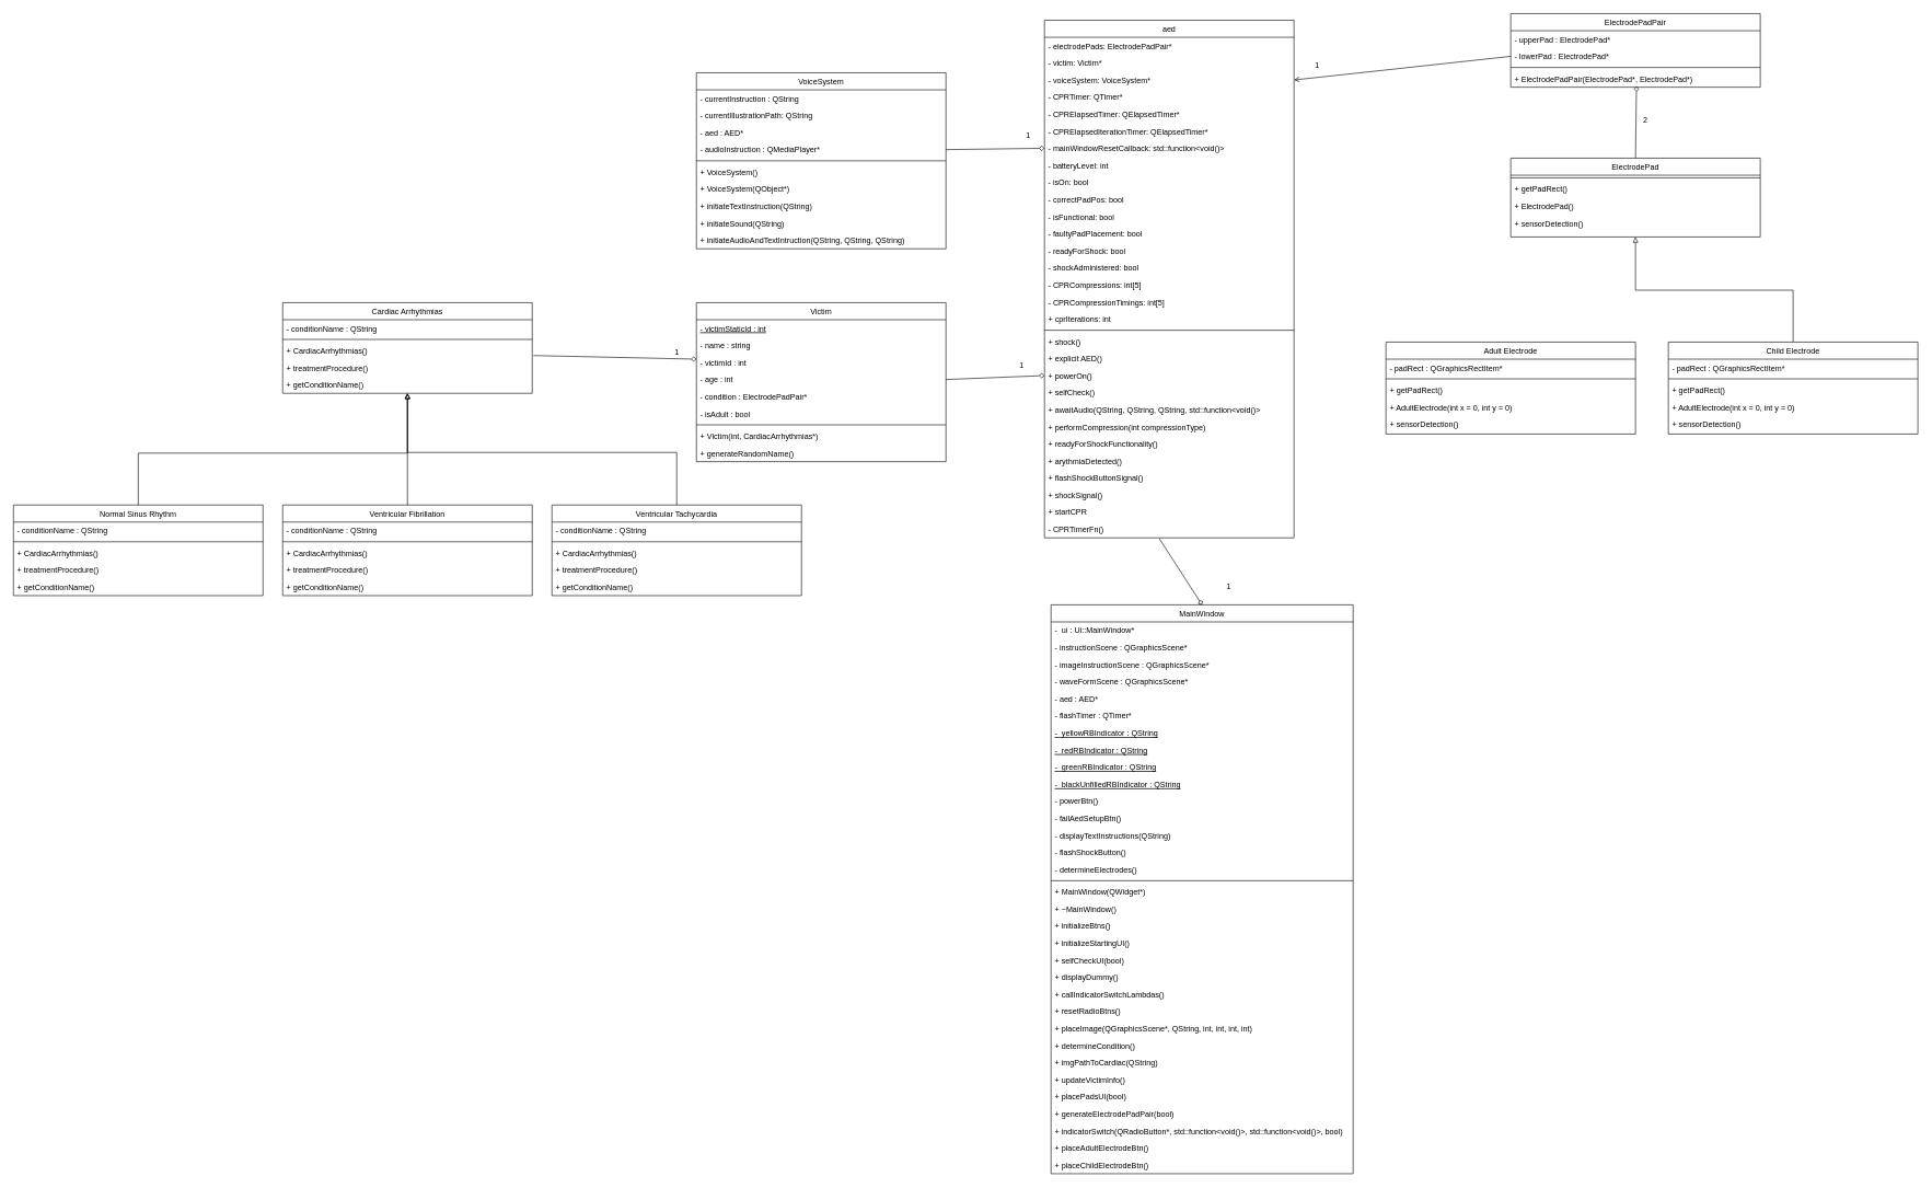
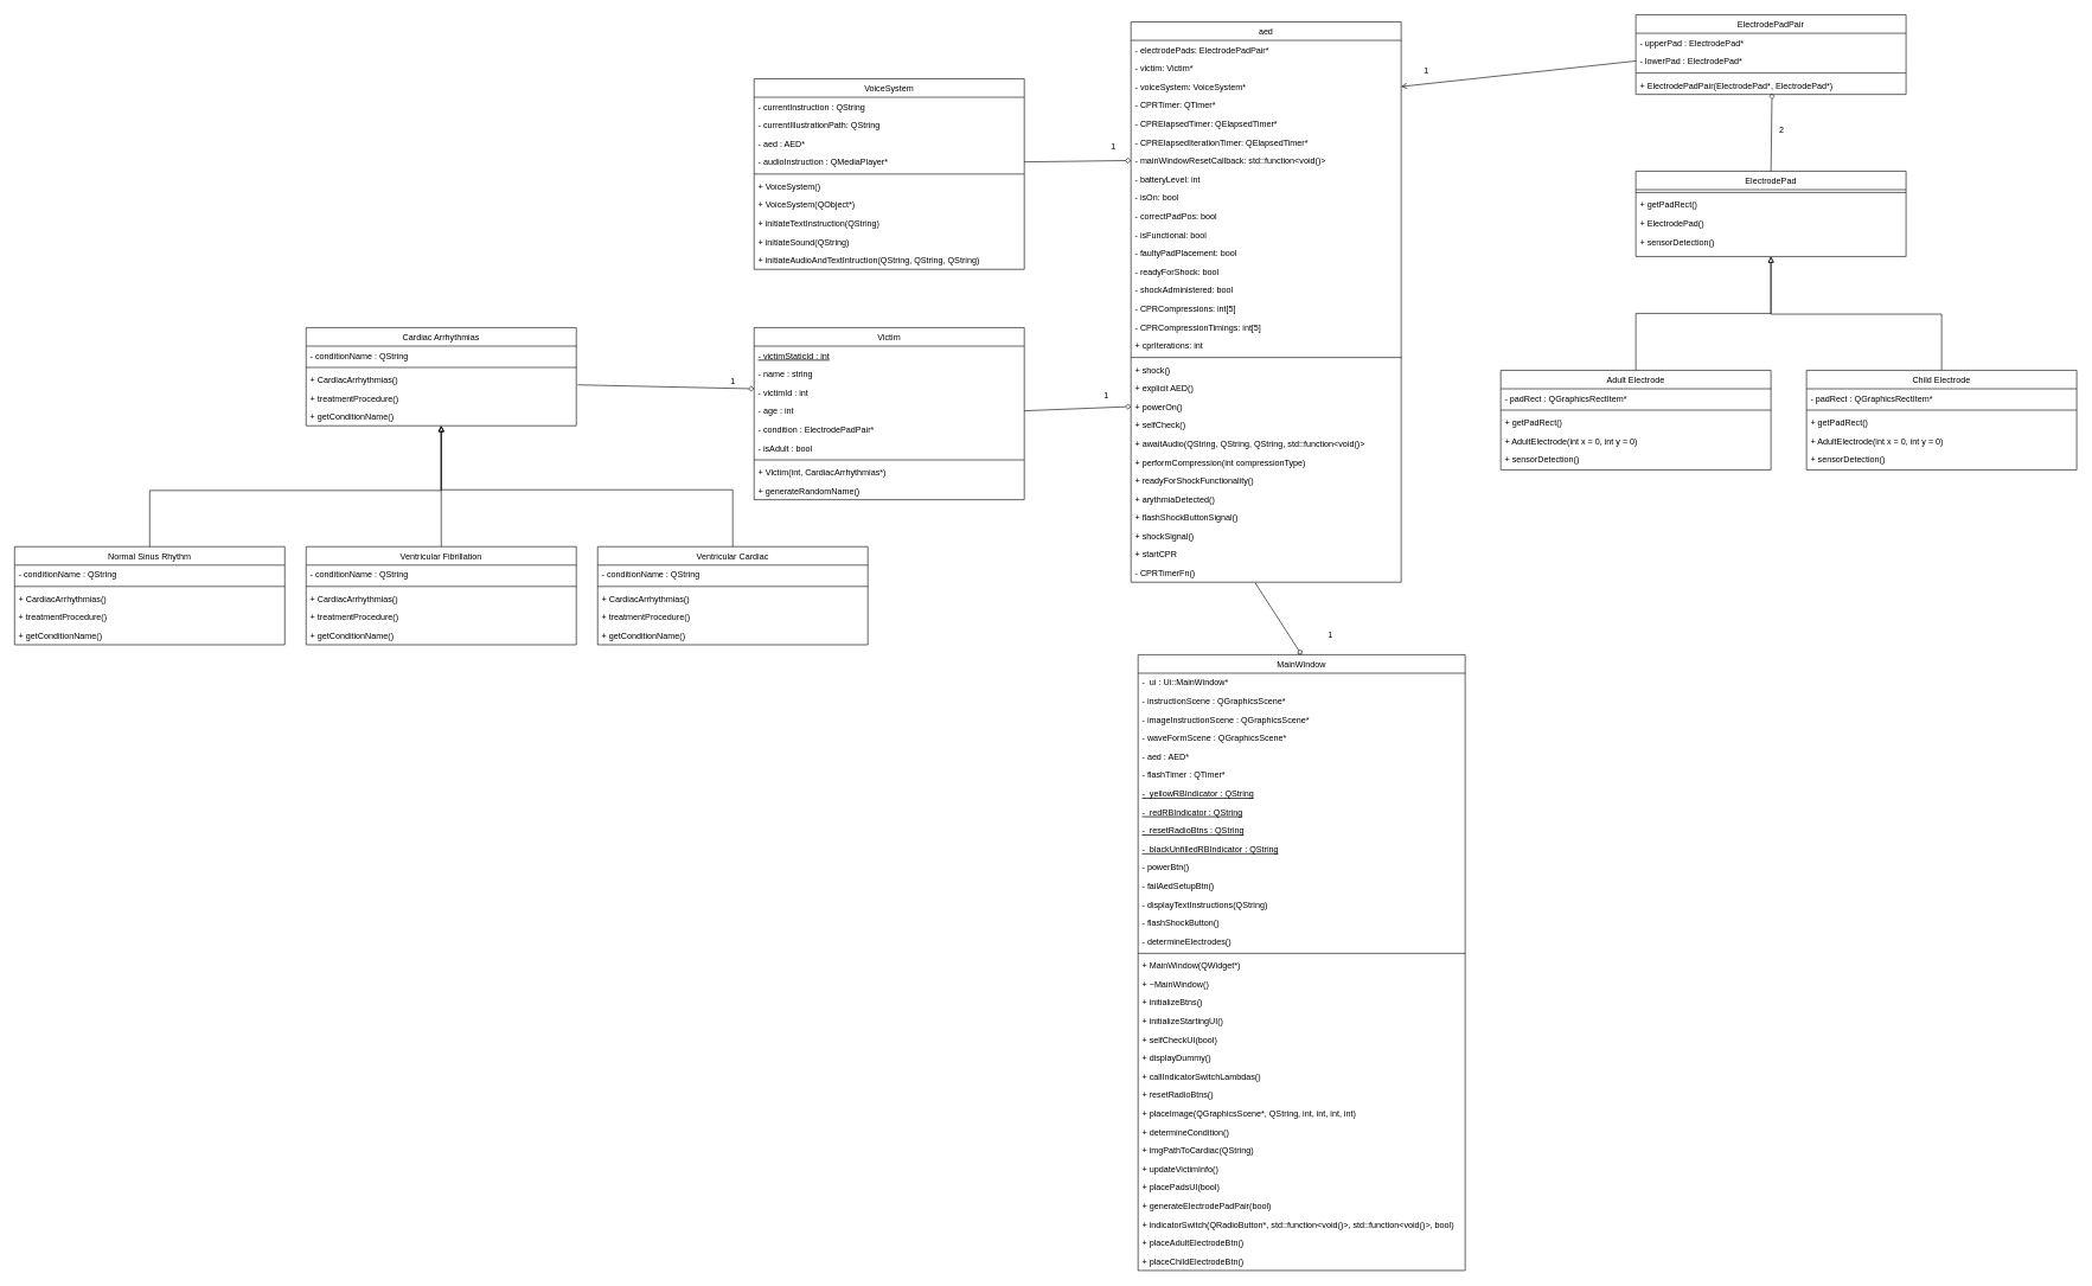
+ <mxCell id="33" style="edgeStyle=orthogonalEdgeStyle;rounded=0;orthogonalLoop=1;jettySize=auto;html=1;exitX=0.5;exitY=0;exitDx=0;exitDy=0;entryX=0.5;entryY=1;entryDx=0;entryDy=0;endArrow=block;endFill=0;" parent="1" source="34" target="47" edge="1"><mxGeometry relative="1" as="geometry" /></mxCell>
- <mxCell id="98" value="Ventricular Tachycardia" style="swimlane;fontStyle=0;align=center;verticalAlign=top;childLayout=stackLayout;horizontal=1;startSize=26;horizontalStack=0;resizeParent=1;resizeLast=0;collapsible=1;marginBottom=0;rounded=0;shadow=0;strokeWidth=1;" parent="1" vertex="1"><mxGeometry x="840" y="768" width="380" height="138" as="geometry"><mxRectangle x="340" y="380" width="170" height="26" as="alternateBounds" /></mxGeometry></mxCell>
+ <mxCell id="98" value="Ventricular Cardiac" style="swimlane;fontStyle=0;align=center;verticalAlign=top;childLayout=stackLayout;horizontal=1;startSize=26;horizontalStack=0;resizeParent=1;resizeLast=0;collapsible=1;marginBottom=0;rounded=0;shadow=0;strokeWidth=1;" parent="1" vertex="1"><mxGeometry x="840" y="768" width="380" height="138" as="geometry"><mxRectangle x="340" y="380" width="170" height="26" as="alternateBounds" /></mxGeometry></mxCell>
- <mxCell id="124" value="-  greenRBIndicator : QString" style="text;align=left;verticalAlign=top;spacingLeft=4;spacingRight=4;overflow=hidden;rotatable=0;points=[[0,0.5],[1,0.5]];portConstraint=eastwest;fontStyle=4" vertex="1" parent="115"><mxGeometry y="234" width="460" height="26" as="geometry" /></mxCell>
+ <mxCell id="124" value="-  resetRadioBtns : QString" style="text;align=left;verticalAlign=top;spacingLeft=4;spacingRight=4;overflow=hidden;rotatable=0;points=[[0,0.5],[1,0.5]];portConstraint=eastwest;fontStyle=4" vertex="1" parent="115"><mxGeometry y="234" width="460" height="26" as="geometry" /></mxCell>
